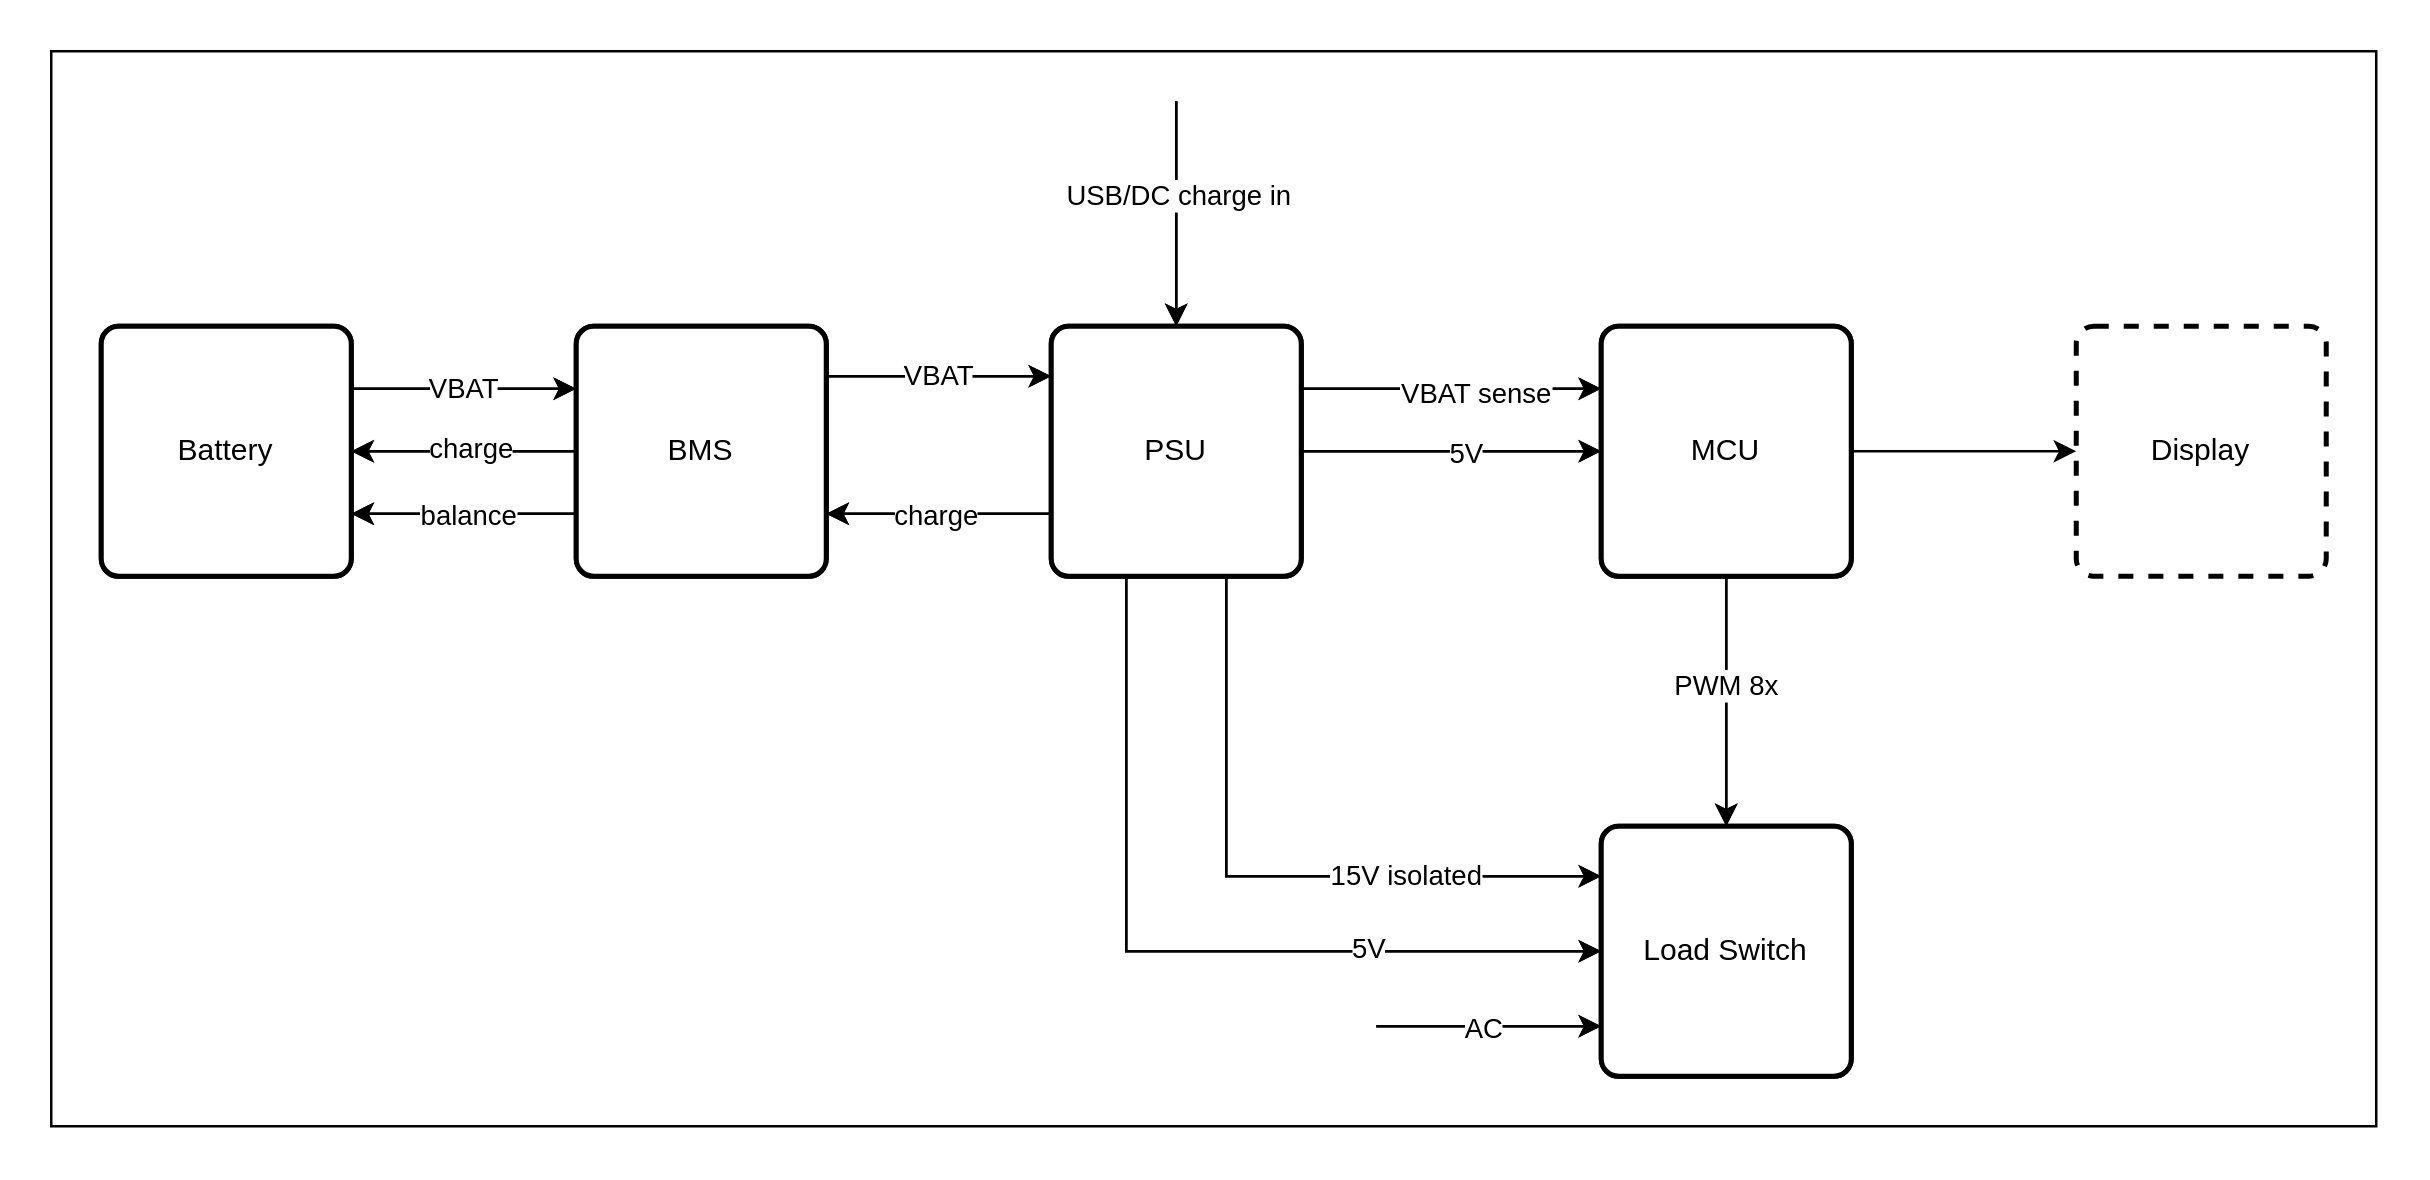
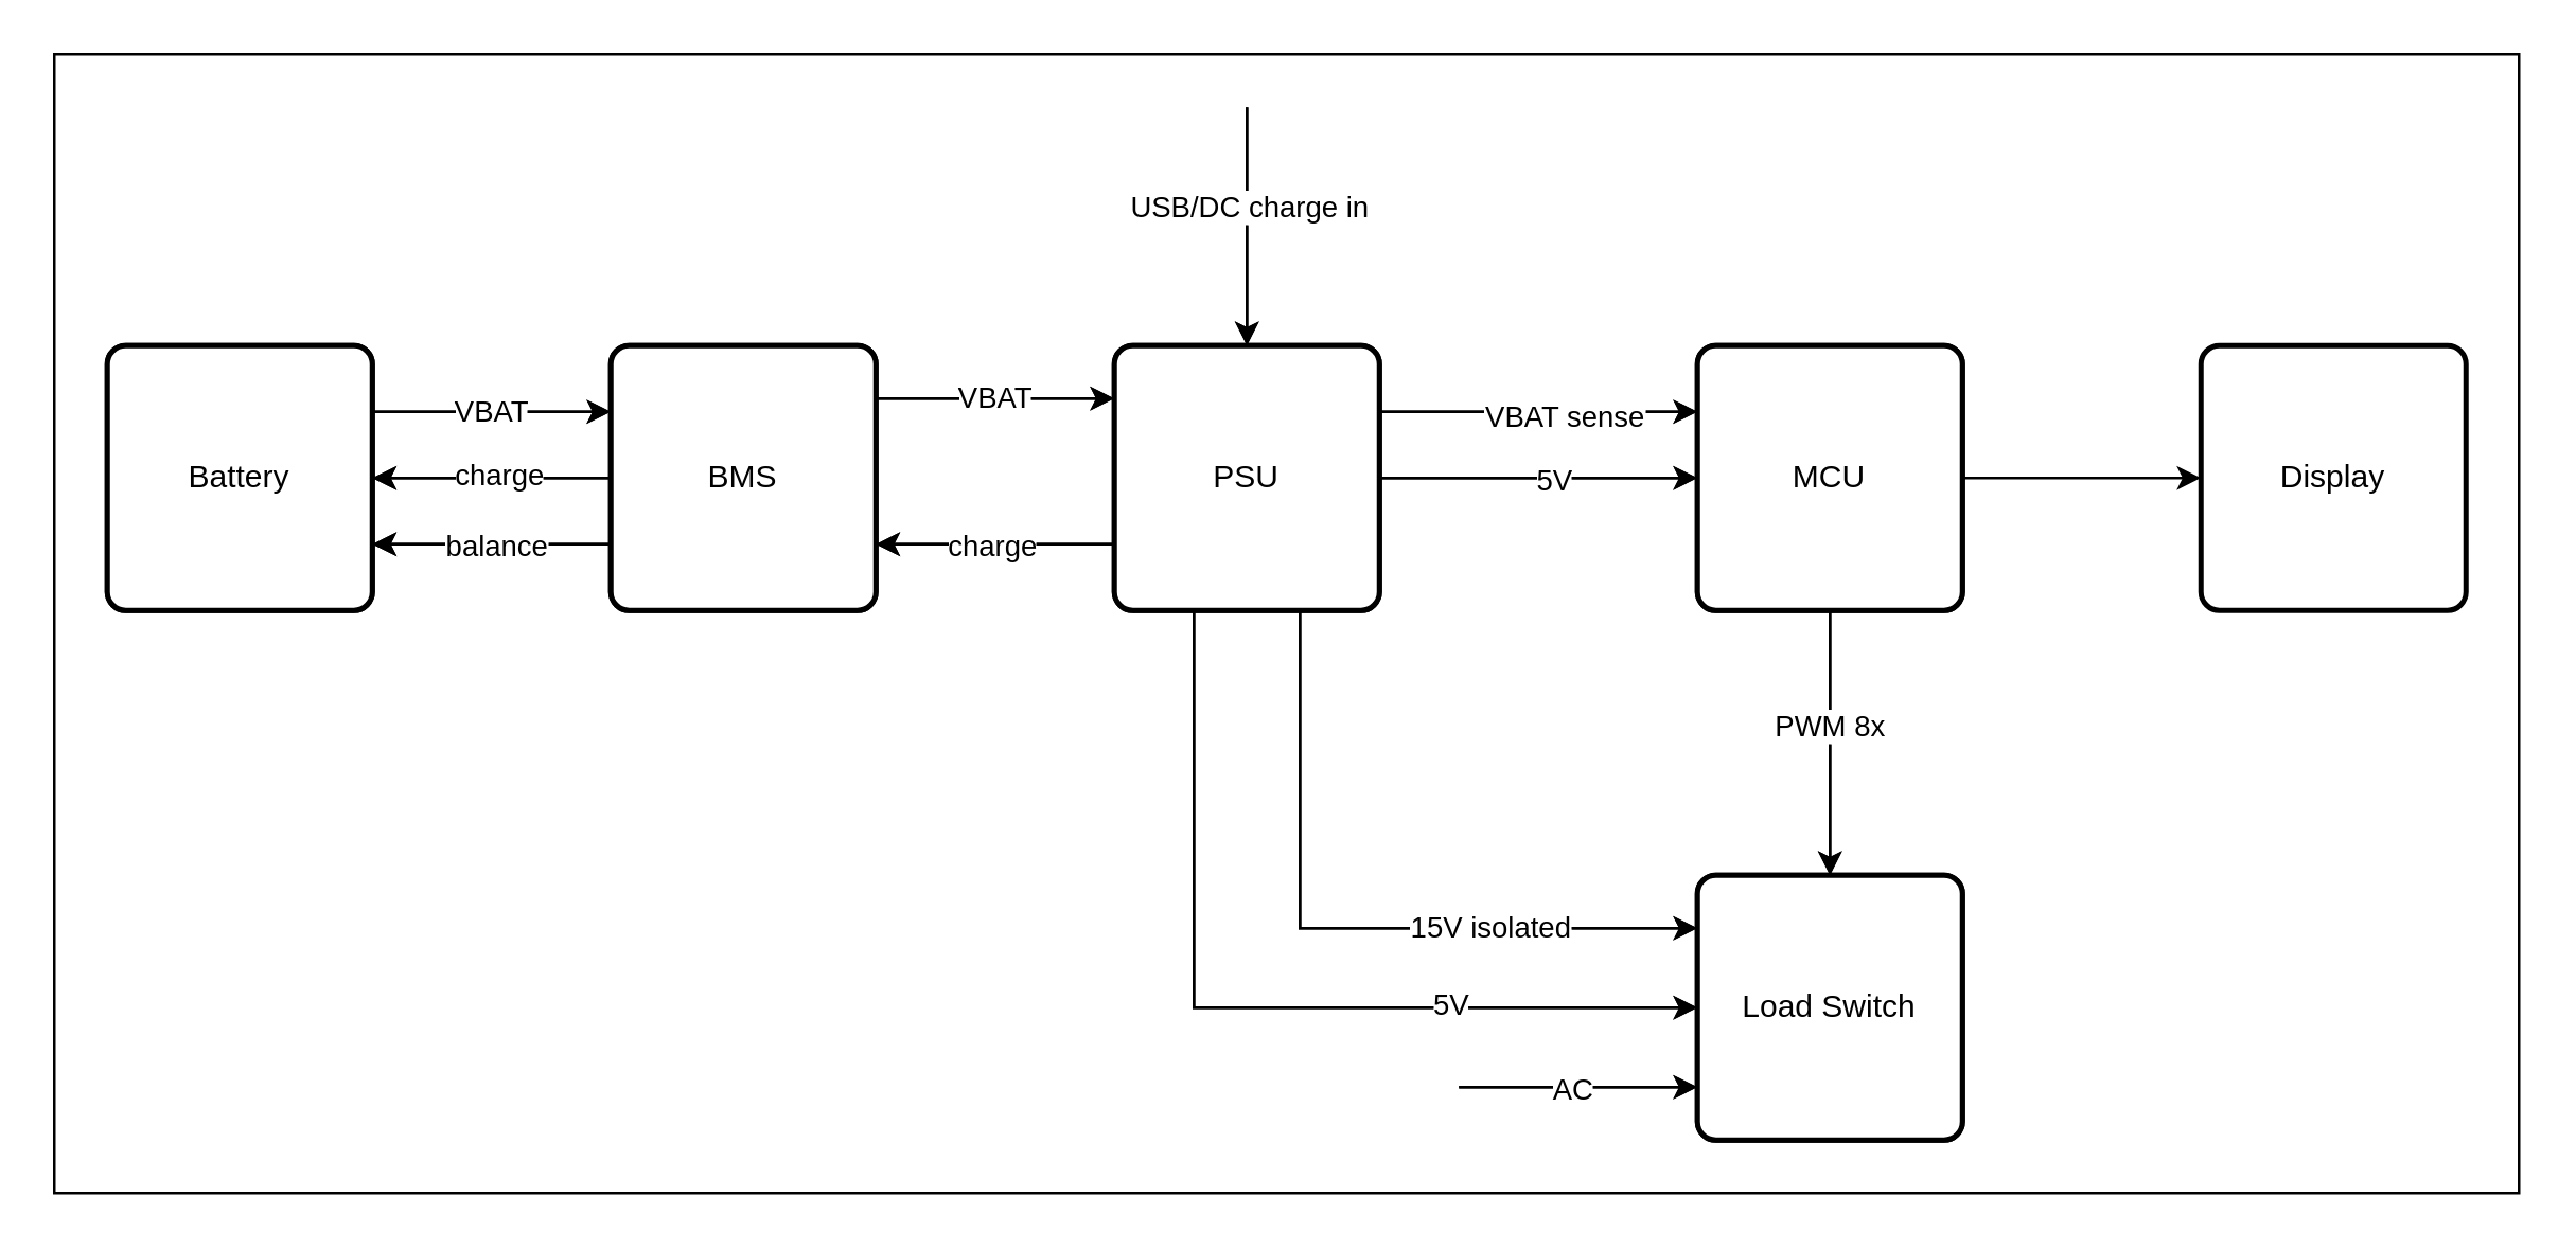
- <mxCell id="61" value="Display" style="rounded=1;whiteSpace=wrap;html=1;absoluteArcSize=1;arcSize=14;strokeWidth=2;dashed=1;" parent="1" vertex="1"><mxGeometry x="830" y="130" width="100" height="100" as="geometry" /></mxCell>
+ <mxCell id="61" value="Display" style="rounded=1;whiteSpace=wrap;html=1;absoluteArcSize=1;arcSize=14;strokeWidth=2;" parent="1" vertex="1"><mxGeometry x="830" y="130" width="100" height="100" as="geometry" /></mxCell>
